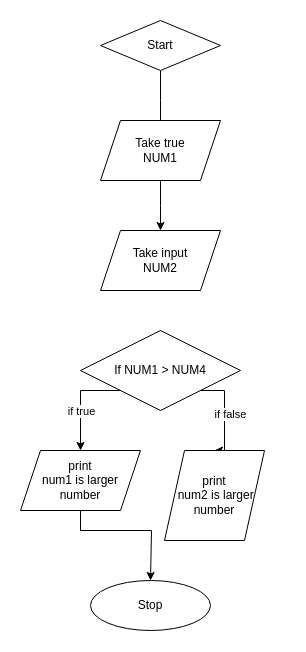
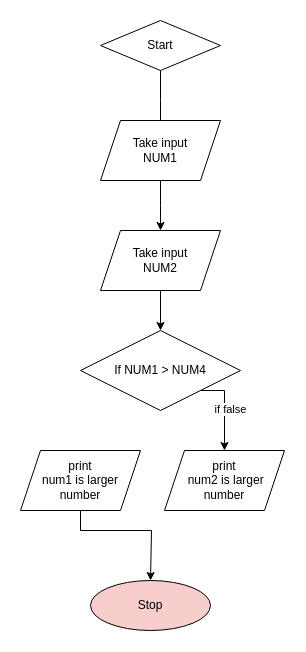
- <mxCell id="5" value="Take true&lt;div&gt;NUM1&lt;/div&gt;" style="shape=parallelogram;perimeter=parallelogramPerimeter;whiteSpace=wrap;html=1;fixedSize=1;" vertex="1" parent="1"><mxGeometry x="100" y="120" width="120" height="60" as="geometry" /></mxCell>
+ <mxCell id="5" value="Take input&lt;div&gt;NUM1&lt;/div&gt;" style="shape=parallelogram;perimeter=parallelogramPerimeter;whiteSpace=wrap;html=1;fixedSize=1;" vertex="1" parent="1"><mxGeometry x="100" y="120" width="120" height="60" as="geometry" /></mxCell>
+ <mxCell id="6" style="edgeStyle=orthogonalEdgeStyle;rounded=0;orthogonalLoop=1;jettySize=auto;html=1;exitX=0.5;exitY=1;exitDx=0;exitDy=0;entryX=0.5;entryY=0;entryDx=0;entryDy=0;" edge="1" parent="1" source="7" target="12"><mxGeometry relative="1" as="geometry" /></mxCell>
- <mxCell id="8" style="edgeStyle=orthogonalEdgeStyle;rounded=0;orthogonalLoop=1;jettySize=auto;html=1;exitX=0;exitY=1;exitDx=0;exitDy=0;entryX=0.5;entryY=0;entryDx=0;entryDy=0;" edge="1" parent="1" source="12" target="14"><mxGeometry relative="1" as="geometry"><mxPoint x="110" y="410" as="targetPoint" /><Array as="points"><mxPoint x="80" y="390" /></Array></mxGeometry></mxCell>
- <mxCell id="9" value="if true" style="edgeLabel;html=1;align=center;verticalAlign=middle;resizable=0;points=[];" vertex="1" connectable="0" parent="8"><mxGeometry x="-0.32" relative="1" as="geometry"><mxPoint x="-6" y="20" as="offset" /></mxGeometry></mxCell>
- <mxCell id="15" value="print&lt;div&gt;&amp;nbsp;num2 is larger number&lt;/div&gt;" style="shape=parallelogram;perimeter=parallelogramPerimeter;whiteSpace=wrap;html=1;fixedSize=1;" vertex="1" parent="1"><mxGeometry x="164" y="450" width="100" height="90" as="geometry" /></mxCell>
+ <mxCell id="15" value="print&lt;div&gt;&amp;nbsp;num2 is larger number&lt;/div&gt;" style="shape=parallelogram;perimeter=parallelogramPerimeter;whiteSpace=wrap;html=1;fixedSize=1;" vertex="1" parent="1"><mxGeometry x="164" y="450" width="120" height="60" as="geometry" /></mxCell>
- <mxCell id="16" value="Stop" style="ellipse;whiteSpace=wrap;html=1;" vertex="1" parent="1"><mxGeometry x="90" y="580" width="120" height="50" as="geometry" /></mxCell>
+ <mxCell id="16" value="Stop" style="ellipse;whiteSpace=wrap;html=1;fillColor=#f8cecc;" vertex="1" parent="1"><mxGeometry x="90" y="580" width="120" height="50" as="geometry" /></mxCell>
